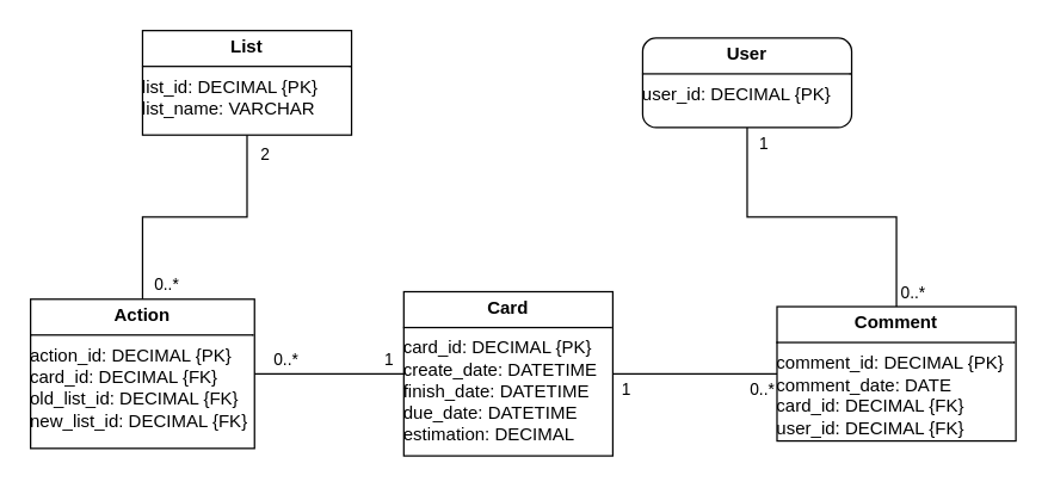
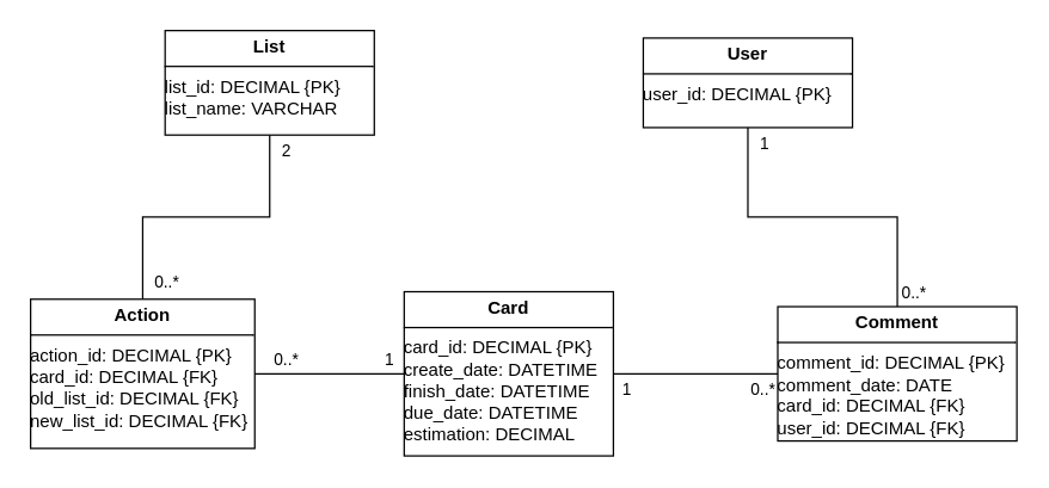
- <mxCell id="5" value="&lt;p style=&quot;margin:0px;margin-top:4px;text-align:center;&quot;&gt;&lt;b&gt;List&lt;/b&gt;&lt;br&gt;&lt;/p&gt;&lt;hr size=&quot;1&quot; style=&quot;border-style:solid;&quot;&gt;list_id: DECIMAL {PK}&lt;br&gt;list_name: VARCHAR" style="verticalAlign=top;align=left;overflow=fill;html=1;whiteSpace=wrap;" parent="1" vertex="1"><mxGeometry x="95" y="20" width="140" height="70" as="geometry" /></mxCell>
+ <mxCell id="5" value="&lt;p style=&quot;margin:0px;margin-top:4px;text-align:center;&quot;&gt;&lt;b&gt;List&lt;/b&gt;&lt;br&gt;&lt;/p&gt;&lt;hr size=&quot;1&quot; style=&quot;border-style:solid;&quot;&gt;list_id: DECIMAL {PK}&lt;br&gt;list_name: VARCHAR" style="verticalAlign=top;align=left;overflow=fill;html=1;whiteSpace=wrap;" parent="1" vertex="1"><mxGeometry x="110" y="20" width="140" height="70" as="geometry" /></mxCell>
- <mxCell id="4" value="&lt;p style=&quot;margin:0px;margin-top:4px;text-align:center;&quot;&gt;&lt;b&gt;User&lt;/b&gt;&lt;/p&gt;&lt;hr size=&quot;1&quot; style=&quot;border-style:solid;&quot;&gt;user_id: DECIMAL {PK}" style="verticalAlign=top;align=left;overflow=fill;html=1;whiteSpace=wrap;rounded=1;" parent="1" vertex="1"><mxGeometry x="430" y="25" width="140" height="60" as="geometry" /></mxCell>
+ <mxCell id="4" value="&lt;p style=&quot;margin:0px;margin-top:4px;text-align:center;&quot;&gt;&lt;b&gt;User&lt;/b&gt;&lt;/p&gt;&lt;hr size=&quot;1&quot; style=&quot;border-style:solid;&quot;&gt;user_id: DECIMAL {PK}" style="verticalAlign=top;align=left;overflow=fill;html=1;whiteSpace=wrap;" parent="1" vertex="1"><mxGeometry x="430" y="25" width="140" height="60" as="geometry" /></mxCell>
